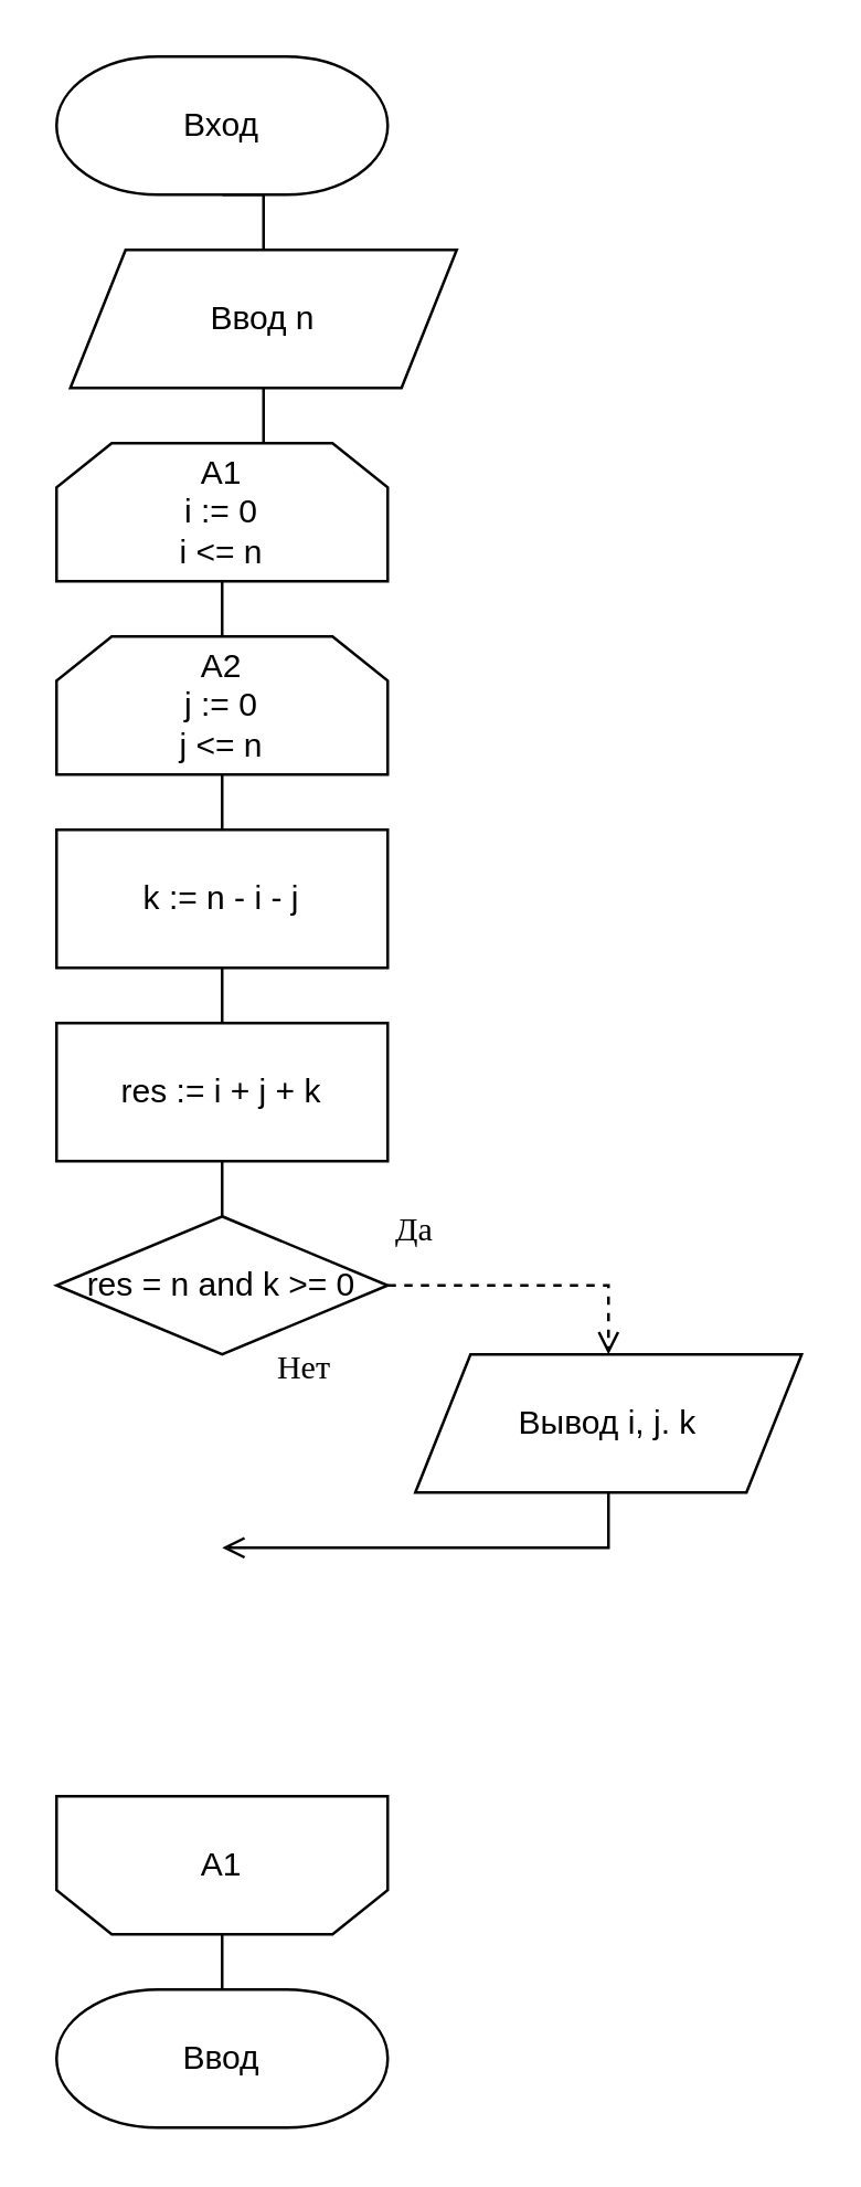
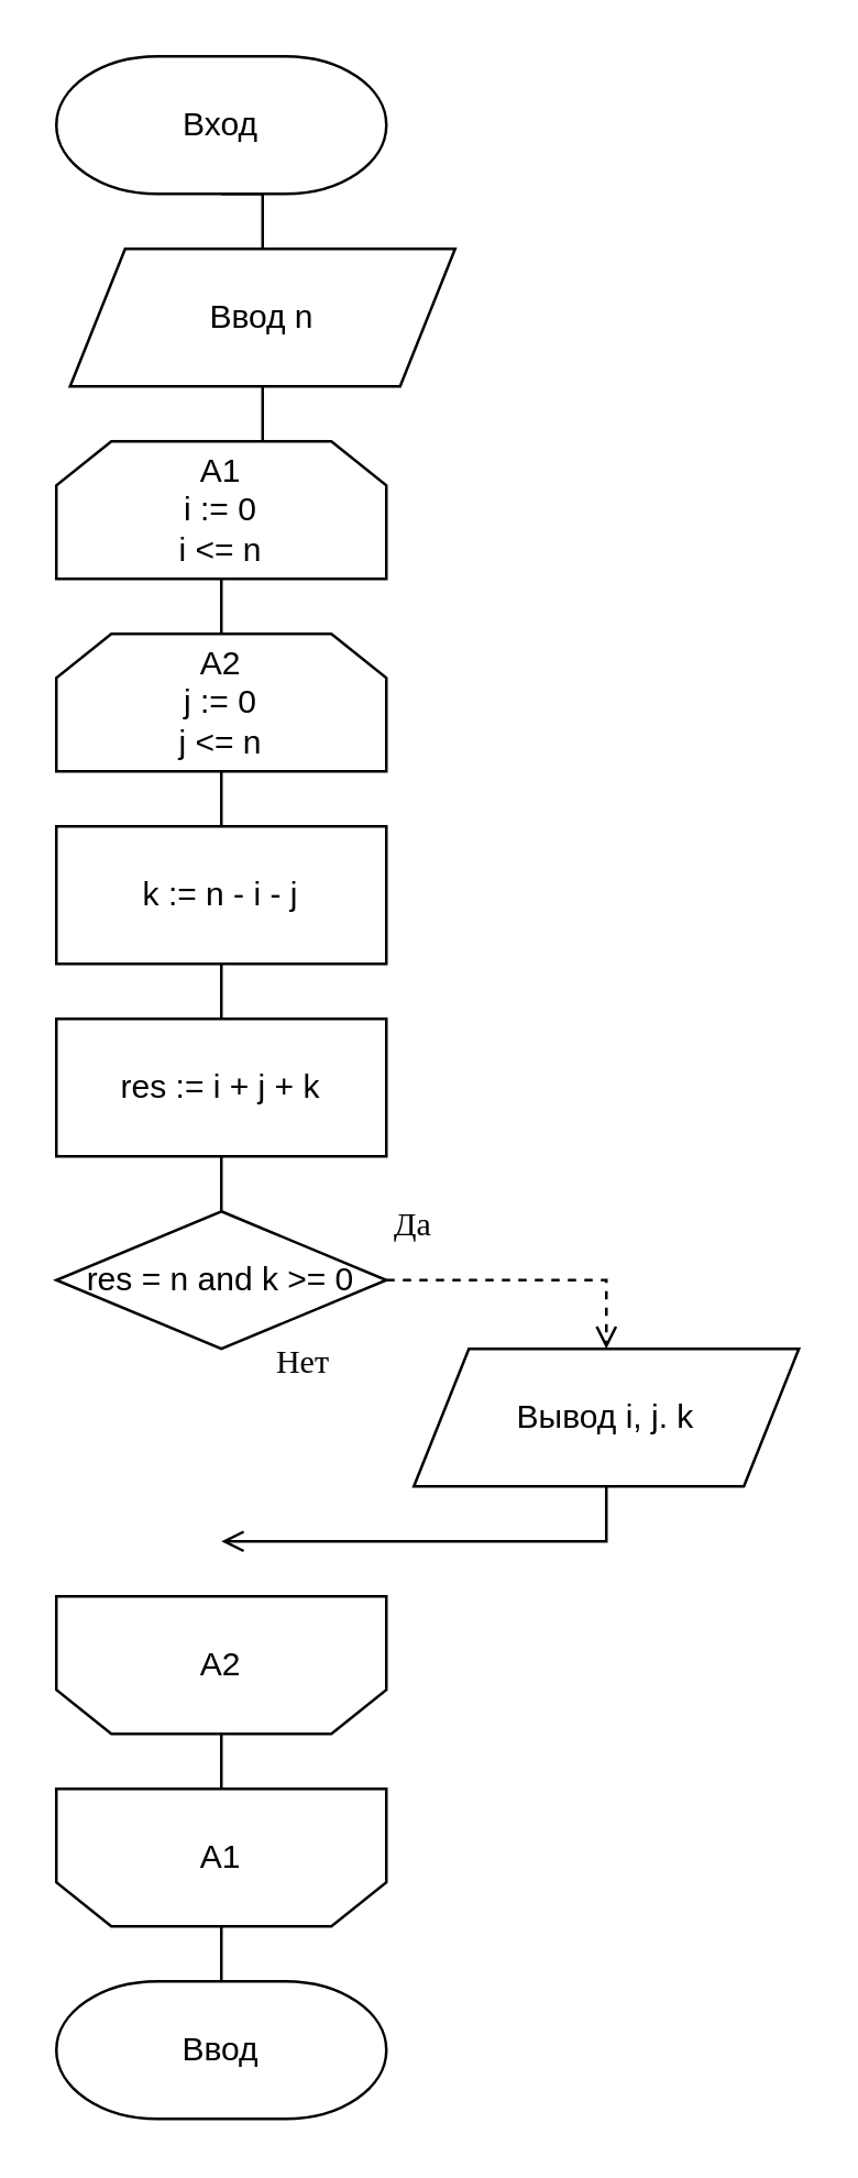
+ <mxCell id="19" value="A2" style="shape=loopLimit;whiteSpace=wrap;html=1;strokeWidth=1;direction=west;" vertex="1" parent="1"><mxGeometry x="20" y="580" width="120" height="50" as="geometry" /></mxCell>
+ <mxCell id="18" style="edgeStyle=orthogonalEdgeStyle;rounded=0;orthogonalLoop=1;jettySize=auto;html=1;entryX=0.5;entryY=1;entryDx=0;entryDy=0;endArrow=none;endFill=0;" edge="1" parent="1" source="19" target="20"><mxGeometry relative="1" as="geometry" /></mxCell>
